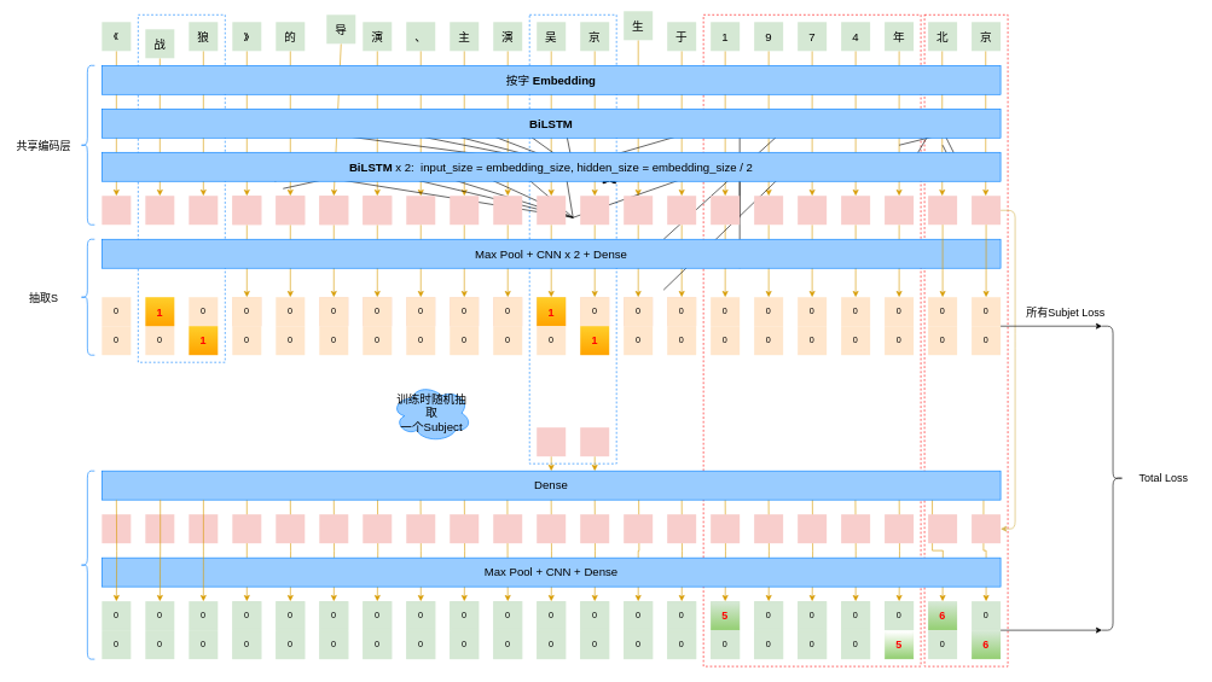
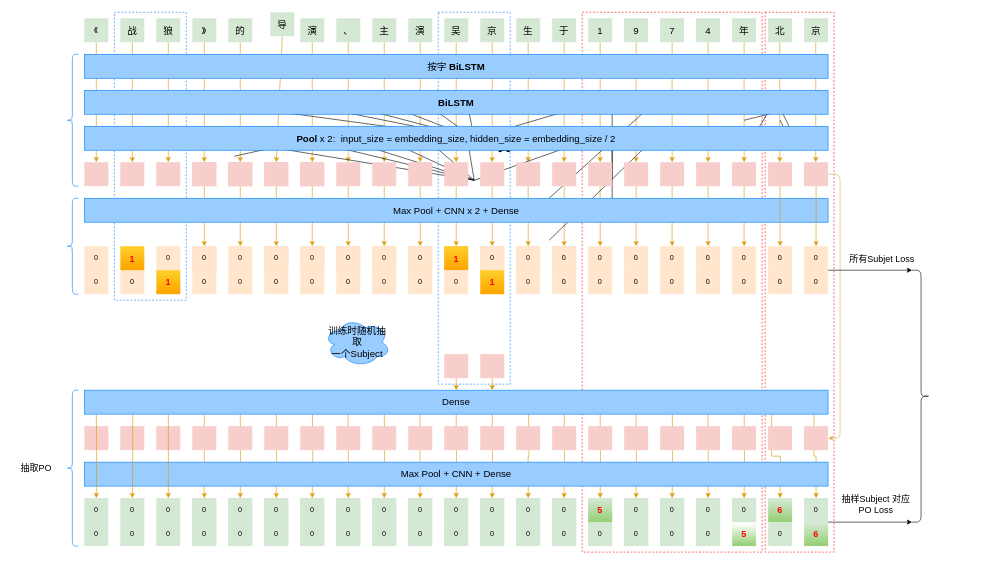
- <mxCell id="69" value="&lt;font style=&quot;font-size: 16px&quot;&gt;生&lt;/font&gt;" style="shape=ext;double=1;rounded=0;whiteSpace=wrap;html=1;fillColor=#d5e8d4;strokeColor=none;" parent="1" vertex="1"><mxGeometry x="860" y="15" width="40" height="40" as="geometry" /></mxCell>
+ <mxCell id="69" value="&lt;font style=&quot;font-size: 16px&quot;&gt;生&lt;/font&gt;" style="shape=ext;double=1;rounded=0;whiteSpace=wrap;html=1;fillColor=#d5e8d4;strokeColor=none;" parent="1" vertex="1"><mxGeometry x="860" y="30" width="40" height="40" as="geometry" /></mxCell>
- <mxCell id="62" value="&lt;font style=&quot;font-size: 16px&quot;&gt;战&lt;/font&gt;" style="shape=ext;double=1;rounded=0;whiteSpace=wrap;html=1;fillColor=#d5e8d4;strokeColor=none;" parent="1" vertex="1"><mxGeometry x="200" y="40" width="40" height="40" as="geometry" /></mxCell>
+ <mxCell id="62" value="&lt;font style=&quot;font-size: 16px&quot;&gt;战&lt;/font&gt;" style="shape=ext;double=1;rounded=0;whiteSpace=wrap;html=1;fillColor=#d5e8d4;strokeColor=none;" parent="1" vertex="1"><mxGeometry x="200" y="30" width="40" height="40" as="geometry" /></mxCell>
- <mxCell id="288" value="&lt;font style=&quot;font-size: 16px&quot;&gt;按字 &lt;b&gt;Embedding&lt;/b&gt;&lt;/font&gt;" style="rounded=0;whiteSpace=wrap;html=1;shadow=0;glass=0;sketch=0;strokeColor=#007FFF;gradientColor=none;fillColor=#99CCFF;" parent="1" vertex="1"><mxGeometry x="140" y="90" width="1240" height="40" as="geometry" /></mxCell>
+ <mxCell id="288" value="&lt;font style=&quot;font-size: 16px&quot;&gt;按字 &lt;b&gt;BiLSTM&lt;/b&gt;&lt;/font&gt;" style="rounded=0;whiteSpace=wrap;html=1;shadow=0;glass=0;sketch=0;strokeColor=#007FFF;gradientColor=none;fillColor=#99CCFF;" parent="1" vertex="1"><mxGeometry x="140" y="90" width="1240" height="40" as="geometry" /></mxCell>
- <mxCell id="294" value="&lt;font style=&quot;font-size: 15px&quot;&gt;共享编码层&lt;/font&gt;" style="text;html=1;strokeColor=none;fillColor=none;align=center;verticalAlign=middle;whiteSpace=wrap;rounded=0;shadow=0;glass=0;sketch=0;" parent="1" vertex="1"><mxGeometry x="20" y="190" width="80" height="20" as="geometry" /></mxCell>
- <mxCell id="333" value="&lt;span style=&quot;font-size: 16px&quot;&gt;&lt;b&gt;BiLSTM&lt;/b&gt; x 2:&amp;nbsp; input_size = embedding_size, hidden_size = embedding_size / 2&lt;/span&gt;" style="rounded=0;whiteSpace=wrap;html=1;shadow=0;glass=0;sketch=0;strokeColor=#007FFF;gradientColor=none;fillColor=#99CCFF;" vertex="1" parent="1"><mxGeometry x="140" y="210" width="1240" height="40" as="geometry" /></mxCell>
+ <mxCell id="333" value="&lt;span style=&quot;font-size: 16px&quot;&gt;&lt;b&gt;Pool&lt;/b&gt; x 2:&amp;nbsp; input_size = embedding_size, hidden_size = embedding_size / 2&lt;/span&gt;" style="rounded=0;whiteSpace=wrap;html=1;shadow=0;glass=0;sketch=0;strokeColor=#007FFF;gradientColor=none;fillColor=#99CCFF;" vertex="1" parent="1"><mxGeometry x="140" y="210" width="1240" height="40" as="geometry" /></mxCell>
- <mxCell id="295" value="&lt;font style=&quot;font-size: 15px&quot;&gt;抽取S&lt;/font&gt;" style="text;html=1;strokeColor=none;fillColor=none;align=center;verticalAlign=middle;whiteSpace=wrap;rounded=0;shadow=0;glass=0;sketch=0;" parent="1" vertex="1"><mxGeometry x="20" y="400" width="80" height="20" as="geometry" /></mxCell>
- <mxCell id="304" value="&lt;font style=&quot;font-size: 15px&quot;&gt;Total Loss&lt;/font&gt;" style="text;html=1;strokeColor=none;fillColor=none;align=center;verticalAlign=middle;whiteSpace=wrap;rounded=0;shadow=0;glass=0;sketch=0;" vertex="1" parent="1"><mxGeometry x="1560" y="650" width="90" height="20" as="geometry" /></mxCell>
+ <mxCell id="300" value="&lt;font style=&quot;font-size: 15px&quot;&gt;抽取PO&lt;/font&gt;" style="text;html=1;strokeColor=none;fillColor=none;align=center;verticalAlign=middle;whiteSpace=wrap;rounded=0;shadow=0;glass=0;sketch=0;" parent="1" vertex="1"><mxGeometry x="20" y="770" width="80" height="20" as="geometry" /></mxCell>
+ <mxCell id="306" value="&lt;span style=&quot;font-size: 15px&quot;&gt;抽样Subject 对应 PO Loss&lt;/span&gt;" style="text;html=1;strokeColor=none;fillColor=none;align=center;verticalAlign=middle;whiteSpace=wrap;rounded=0;shadow=0;glass=0;sketch=0;" vertex="1" parent="1"><mxGeometry x="1400" y="830" width="120" height="20" as="geometry" /></mxCell>
